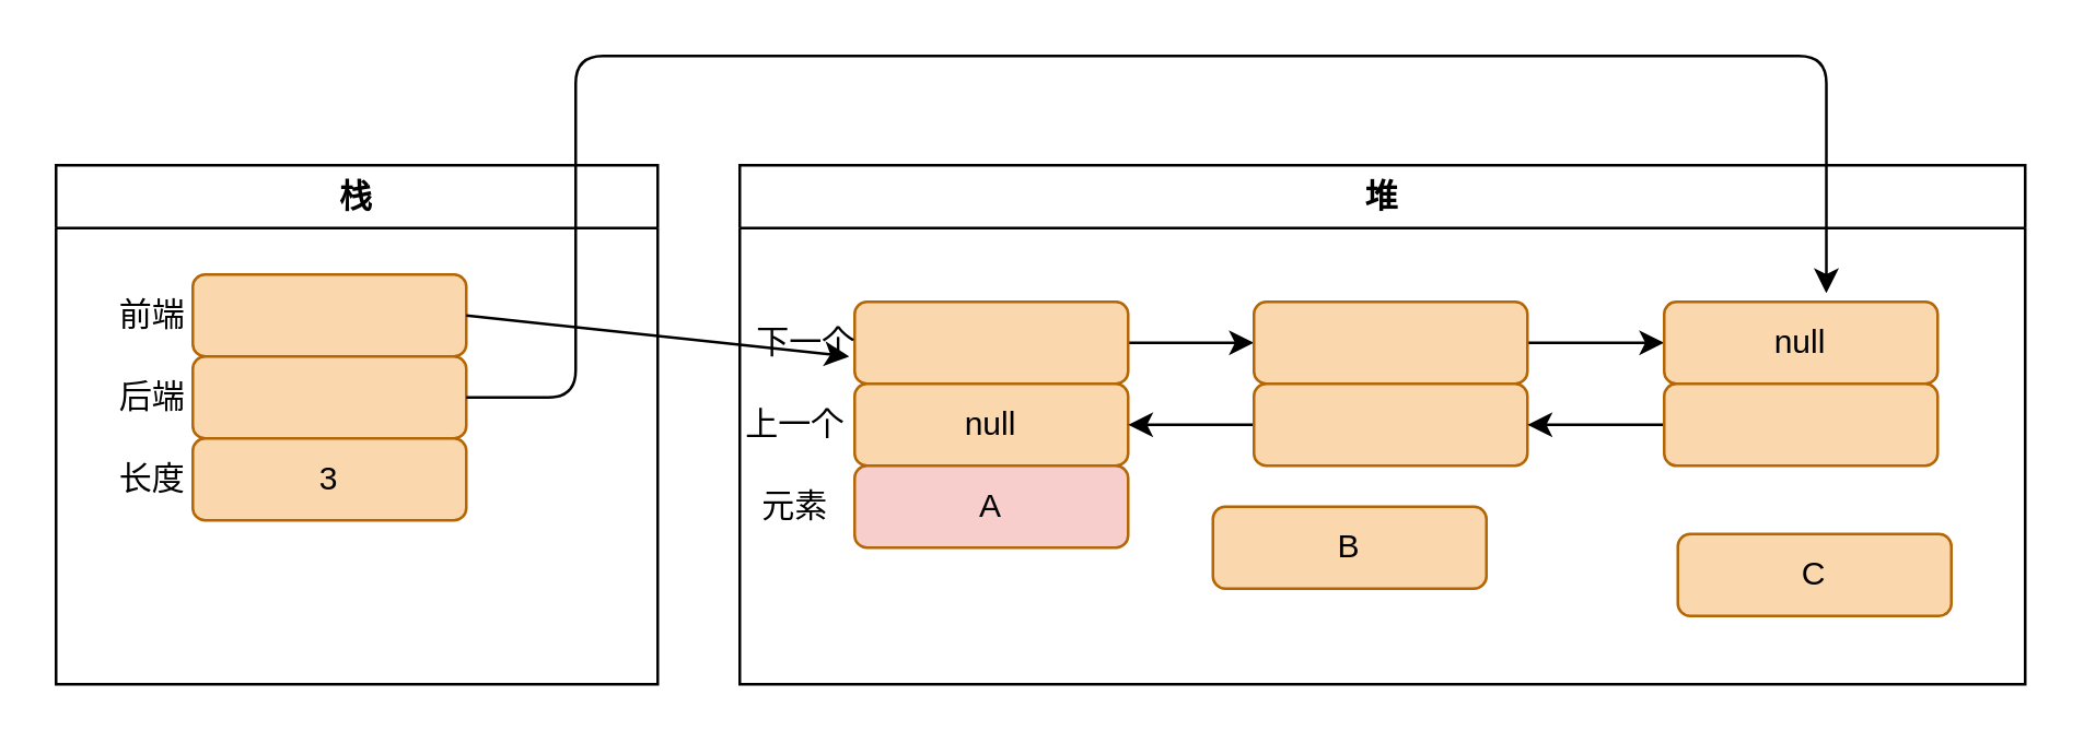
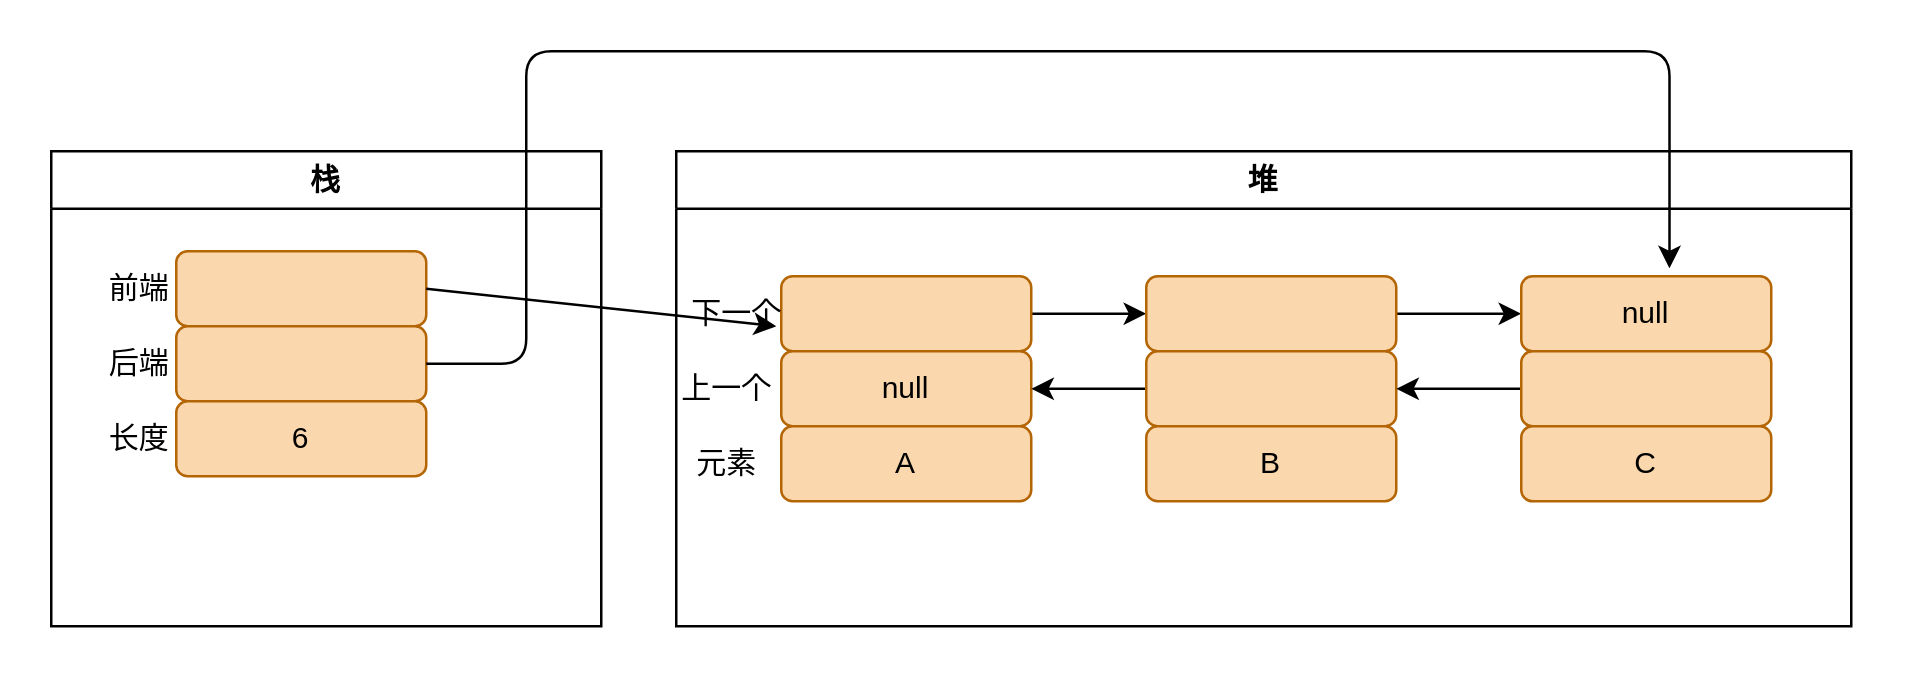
- <mxCell id="5" value="&lt;font color=&quot;#000000&quot;&gt;3&lt;/font&gt;" style="rounded=1;whiteSpace=wrap;html=1;strokeColor=#b46504;fillColor=#fad7ac;" vertex="1" parent="2"><mxGeometry x="50" y="100" width="100" height="30" as="geometry" /></mxCell>
+ <mxCell id="5" value="&lt;font color=&quot;#000000&quot;&gt;6&lt;/font&gt;" style="rounded=1;whiteSpace=wrap;html=1;strokeColor=#b46504;fillColor=#fad7ac;" vertex="1" parent="2"><mxGeometry x="50" y="100" width="100" height="30" as="geometry" /></mxCell>
- <mxCell id="13" value="&lt;font color=&quot;#000000&quot;&gt;A&lt;/font&gt;" style="rounded=1;whiteSpace=wrap;html=1;strokeColor=#b46504;fillColor=#f8cecc;" vertex="1" parent="9"><mxGeometry x="42" y="110" width="100" height="30" as="geometry" /></mxCell>
+ <mxCell id="13" value="&lt;font color=&quot;#000000&quot;&gt;A&lt;/font&gt;" style="rounded=1;whiteSpace=wrap;html=1;strokeColor=#b46504;fillColor=#fad7ac;" vertex="1" parent="9"><mxGeometry x="42" y="110" width="100" height="30" as="geometry" /></mxCell>
- <mxCell id="18" value="&lt;font color=&quot;#000000&quot;&gt;B&lt;/font&gt;" style="rounded=1;whiteSpace=wrap;html=1;strokeColor=#b46504;fillColor=#fad7ac;" vertex="1" parent="9"><mxGeometry x="173" y="125" width="100" height="30" as="geometry" /></mxCell>
+ <mxCell id="18" value="&lt;font color=&quot;#000000&quot;&gt;B&lt;/font&gt;" style="rounded=1;whiteSpace=wrap;html=1;strokeColor=#b46504;fillColor=#fad7ac;" vertex="1" parent="9"><mxGeometry x="188" y="110" width="100" height="30" as="geometry" /></mxCell>
- <mxCell id="22" value="&lt;font color=&quot;#000000&quot;&gt;C&lt;/font&gt;" style="rounded=1;whiteSpace=wrap;html=1;strokeColor=#b46504;fillColor=#fad7ac;" vertex="1" parent="9"><mxGeometry x="343" y="135" width="100" height="30" as="geometry" /></mxCell>
+ <mxCell id="22" value="&lt;font color=&quot;#000000&quot;&gt;C&lt;/font&gt;" style="rounded=1;whiteSpace=wrap;html=1;strokeColor=#b46504;fillColor=#fad7ac;" vertex="1" parent="9"><mxGeometry x="338" y="110" width="100" height="30" as="geometry" /></mxCell>
